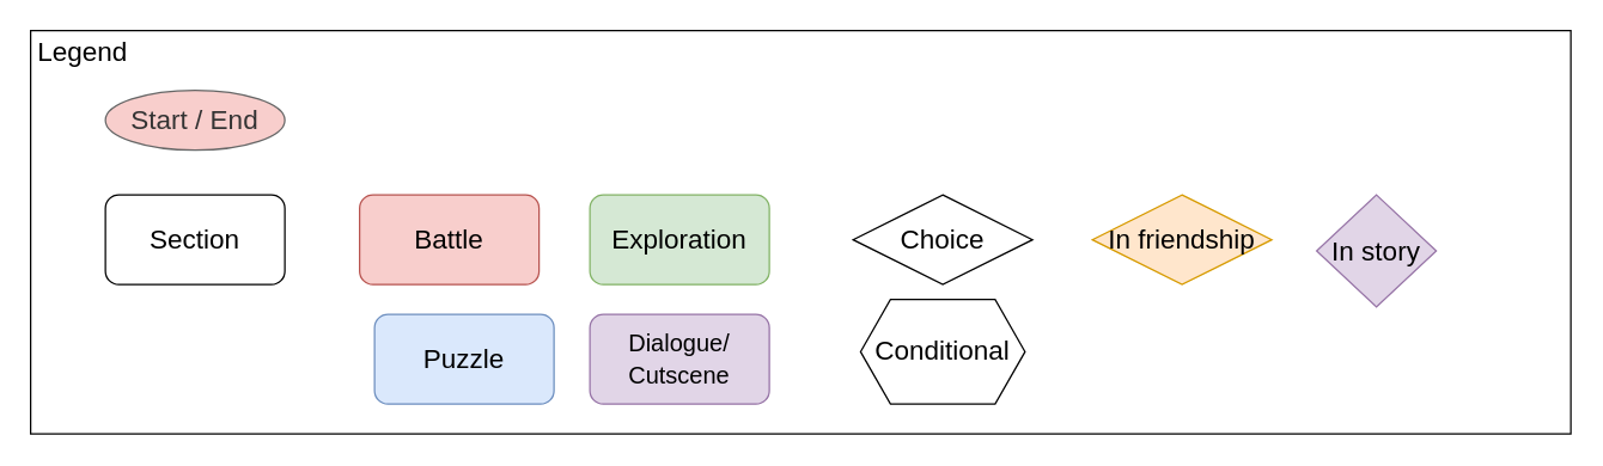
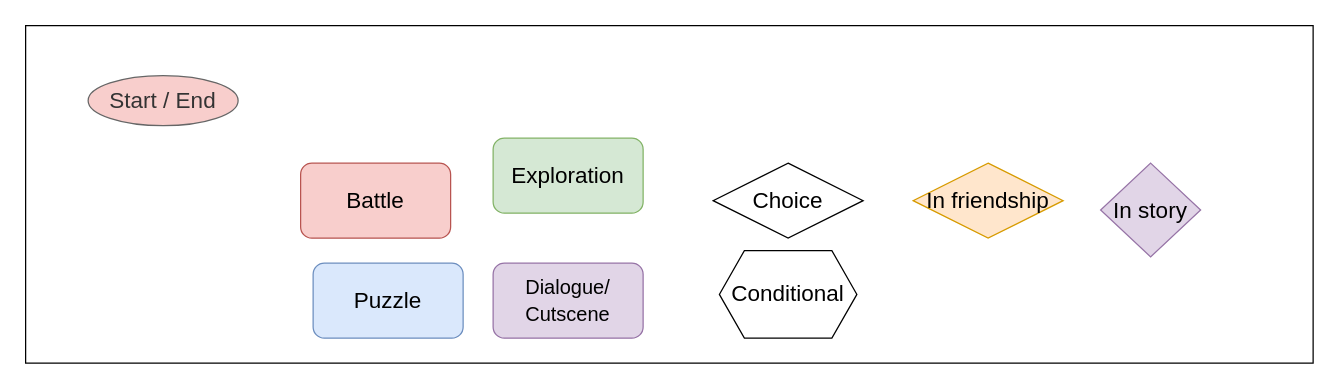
- <mxCell id="10" value="Legend" style="text;html=1;strokeColor=none;fillColor=none;align=center;verticalAlign=middle;whiteSpace=wrap;rounded=0;labelBackgroundColor=none;fontSize=18;fontColor=#000000;" parent="1" vertex="1"><mxGeometry x="30" y="20" width="50" height="30" as="geometry" /></mxCell>
- <mxCell id="4" value="Section" style="rounded=1;whiteSpace=wrap;html=1;labelBackgroundColor=none;fontSize=18;" parent="1" vertex="1"><mxGeometry x="70" y="130" width="120" height="60" as="geometry" /></mxCell>
- <mxCell id="6" value="Exploration" style="rounded=1;whiteSpace=wrap;html=1;labelBackgroundColor=none;fillColor=#d5e8d4;strokeColor=#82b366;fontSize=18;" parent="1" vertex="1"><mxGeometry x="394" y="130" width="120" height="60" as="geometry" /></mxCell>
+ <mxCell id="6" value="Exploration" style="rounded=1;whiteSpace=wrap;html=1;labelBackgroundColor=none;fillColor=#d5e8d4;strokeColor=#82b366;fontSize=18;" parent="1" vertex="1"><mxGeometry x="394" y="110" width="120" height="60" as="geometry" /></mxCell>
